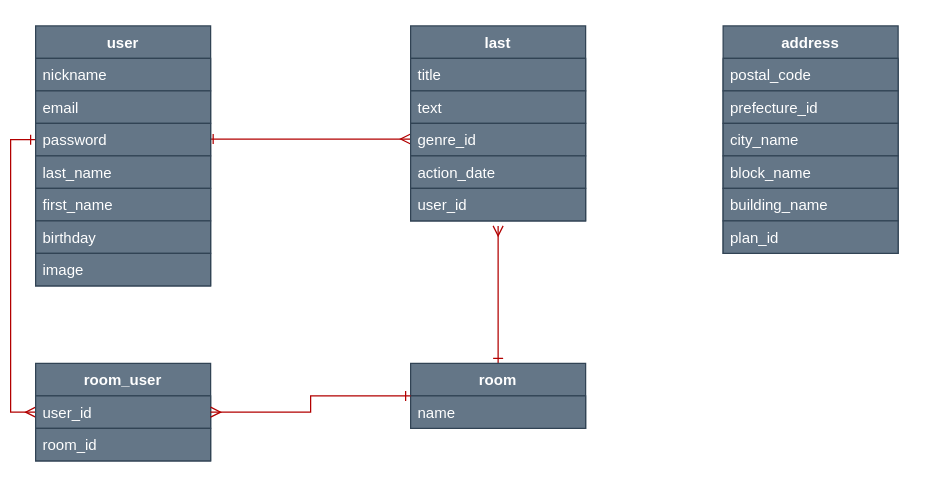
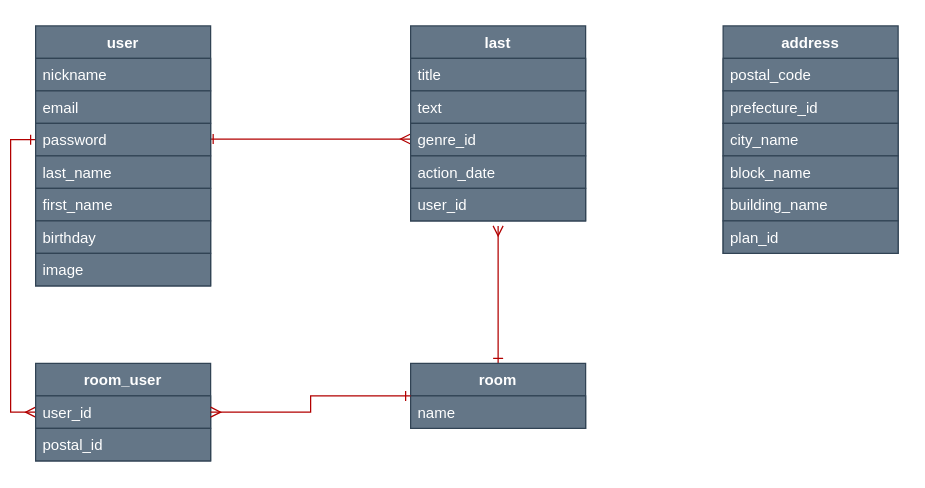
- <mxCell id="28" value="room_id" style="text;strokeColor=#314354;fillColor=#647687;align=left;verticalAlign=top;spacingLeft=4;spacingRight=4;overflow=hidden;rotatable=0;points=[[0,0.5],[1,0.5]];portConstraint=eastwest;fontColor=#ffffff;" vertex="1" parent="26"><mxGeometry y="52" width="140" height="26" as="geometry" /></mxCell>
+ <mxCell id="28" value="postal_id" style="text;strokeColor=#314354;fillColor=#647687;align=left;verticalAlign=top;spacingLeft=4;spacingRight=4;overflow=hidden;rotatable=0;points=[[0,0.5],[1,0.5]];portConstraint=eastwest;fontColor=#ffffff;" vertex="1" parent="26"><mxGeometry y="52" width="140" height="26" as="geometry" /></mxCell>
